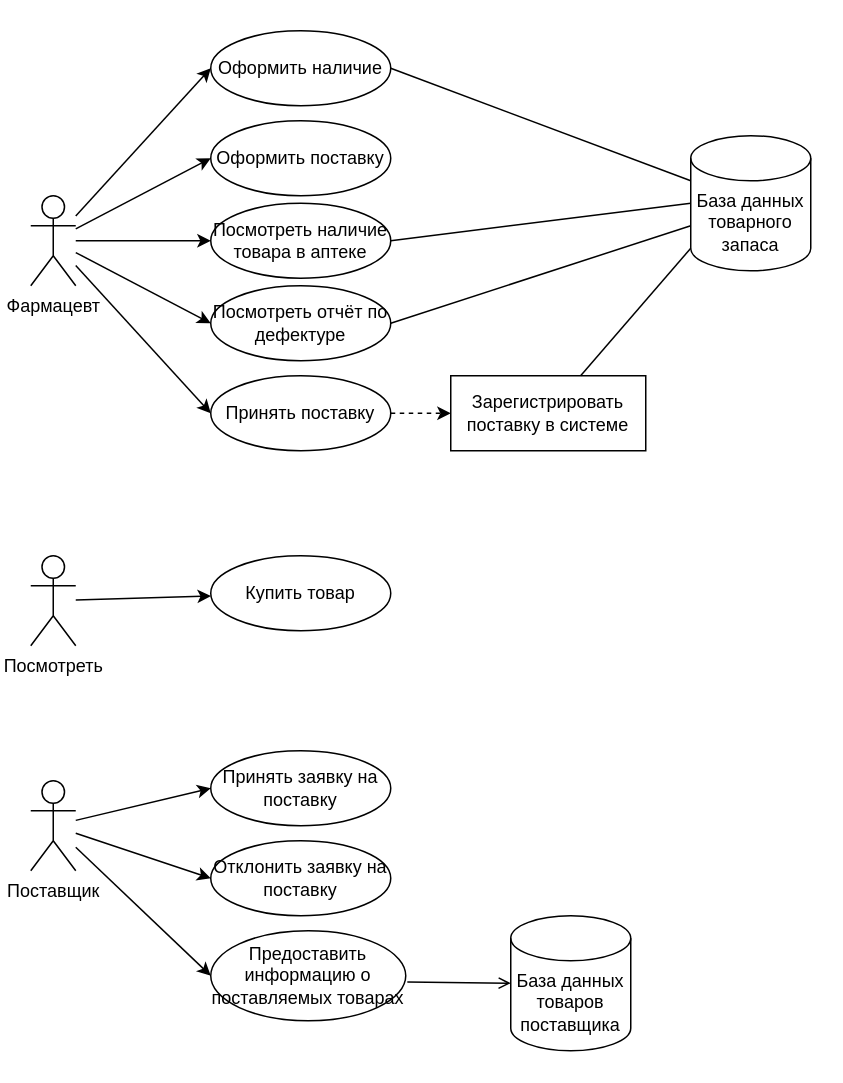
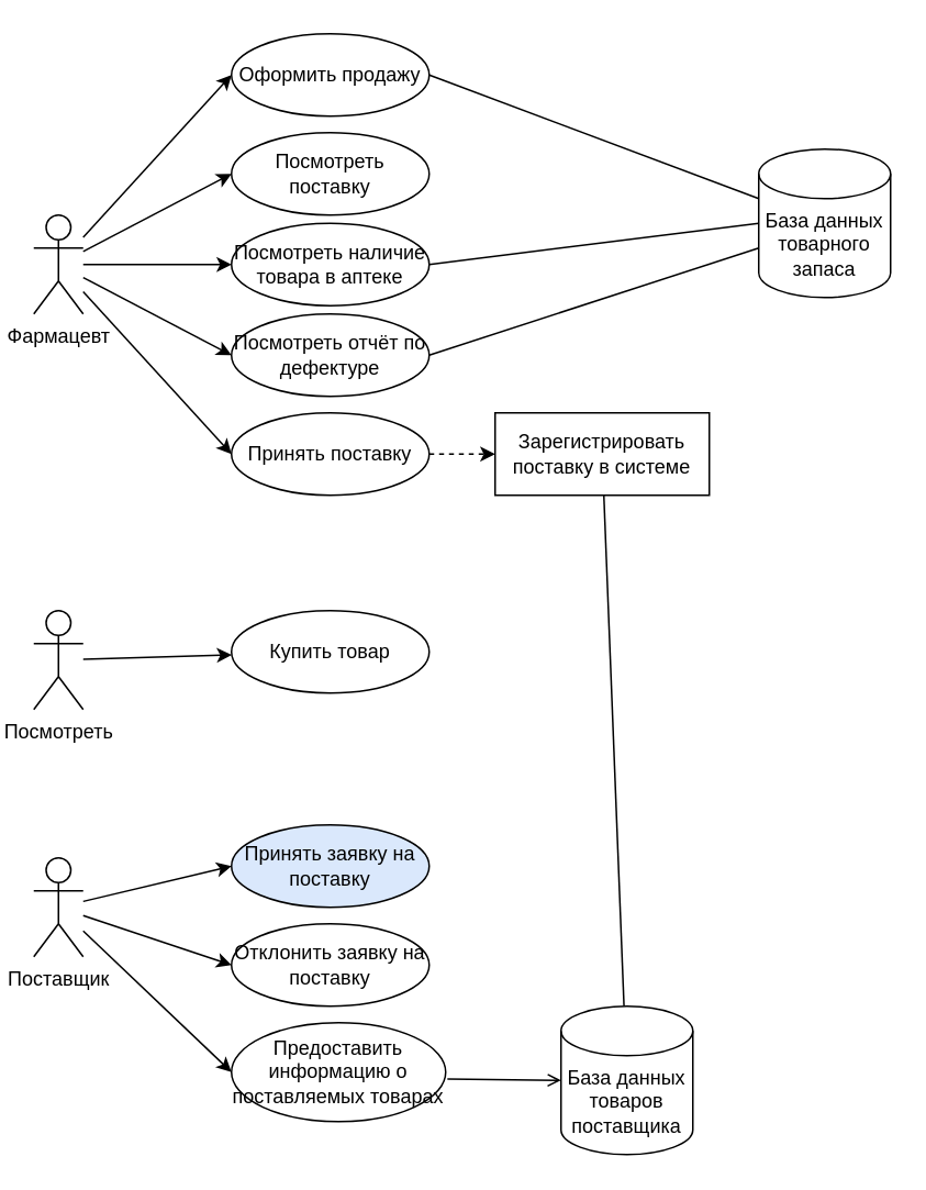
- <mxCell id="27" value="Оформить наличие" style="ellipse;whiteSpace=wrap;html=1;" vertex="1" parent="1"><mxGeometry x="140" y="20" width="120" height="50" as="geometry" /></mxCell>
+ <mxCell id="27" value="Оформить продажу" style="ellipse;whiteSpace=wrap;html=1;" vertex="1" parent="1"><mxGeometry x="140" y="20" width="120" height="50" as="geometry" /></mxCell>
- <mxCell id="14" value="Оформить поставку" style="ellipse;whiteSpace=wrap;html=1;" vertex="1" parent="1"><mxGeometry x="140" y="80" width="120" height="50" as="geometry" /></mxCell>
+ <mxCell id="14" value="Посмотреть поставку" style="ellipse;whiteSpace=wrap;html=1;" vertex="1" parent="1"><mxGeometry x="140" y="80" width="120" height="50" as="geometry" /></mxCell>
- <mxCell id="23" style="rounded=0;orthogonalLoop=1;jettySize=auto;html=1;entryX=0;entryY=1;entryDx=0;entryDy=-15;entryPerimeter=0;endArrow=none;endFill=0;" edge="1" parent="1" source="22" target="19"><mxGeometry relative="1" as="geometry" /></mxCell>
+ <mxCell id="23" style="rounded=0;orthogonalLoop=1;jettySize=auto;html=1;endArrow=none;endFill=0;" edge="1" parent="1" source="22" target="30"><mxGeometry relative="1" as="geometry" /></mxCell>
- <mxCell id="24" value="Принять заявку на поставку" style="ellipse;whiteSpace=wrap;html=1;" vertex="1" parent="1"><mxGeometry x="140" y="500" width="120" height="50" as="geometry" /></mxCell>
+ <mxCell id="24" value="Принять заявку на поставку" style="ellipse;whiteSpace=wrap;html=1;fillColor=#dae8fc;" vertex="1" parent="1"><mxGeometry x="140" y="500" width="120" height="50" as="geometry" /></mxCell>
